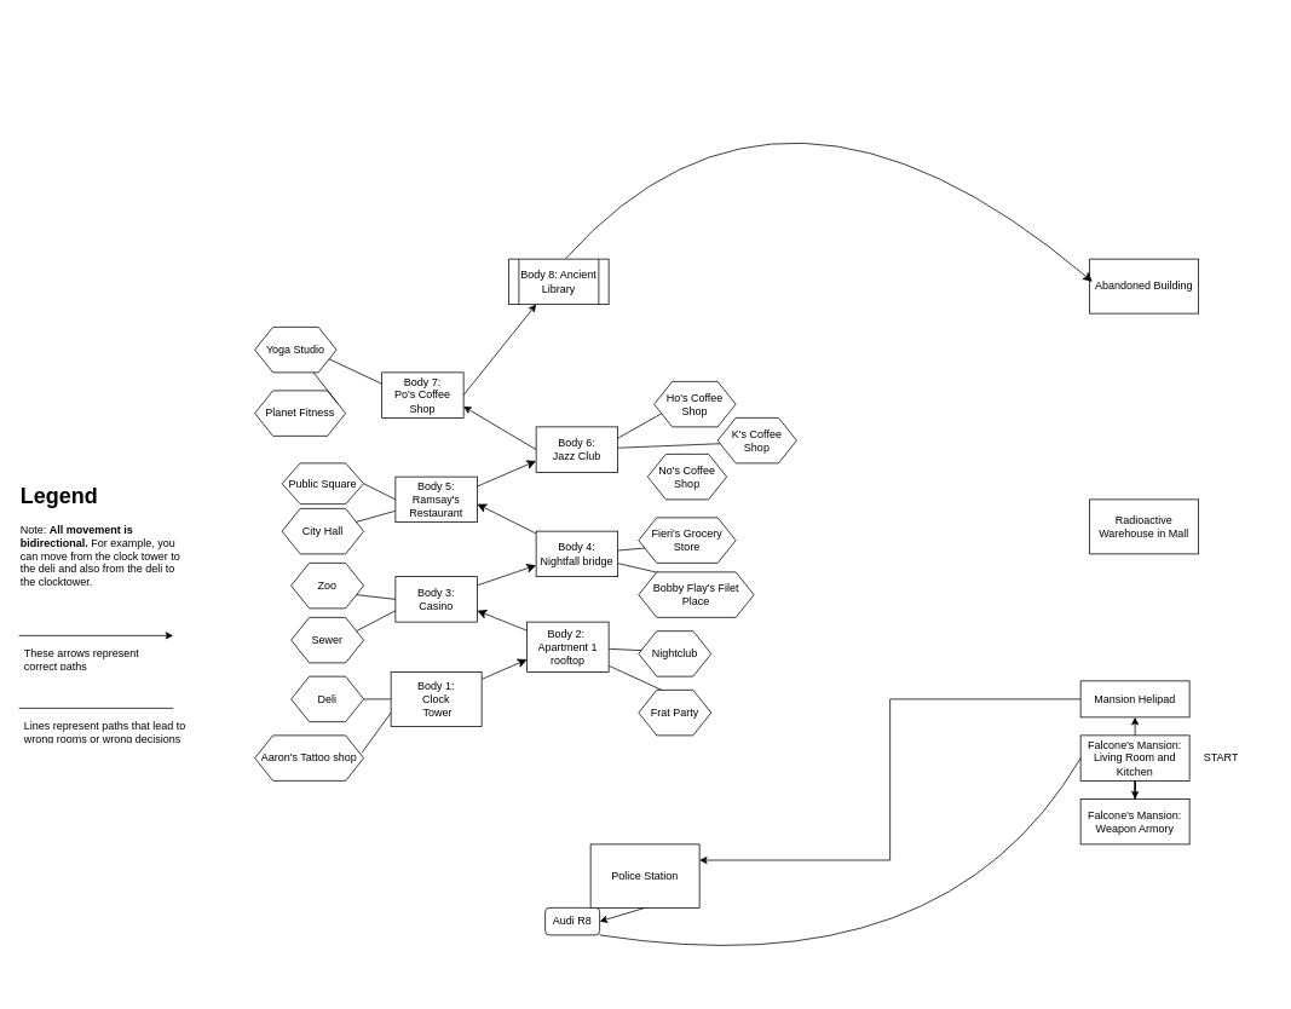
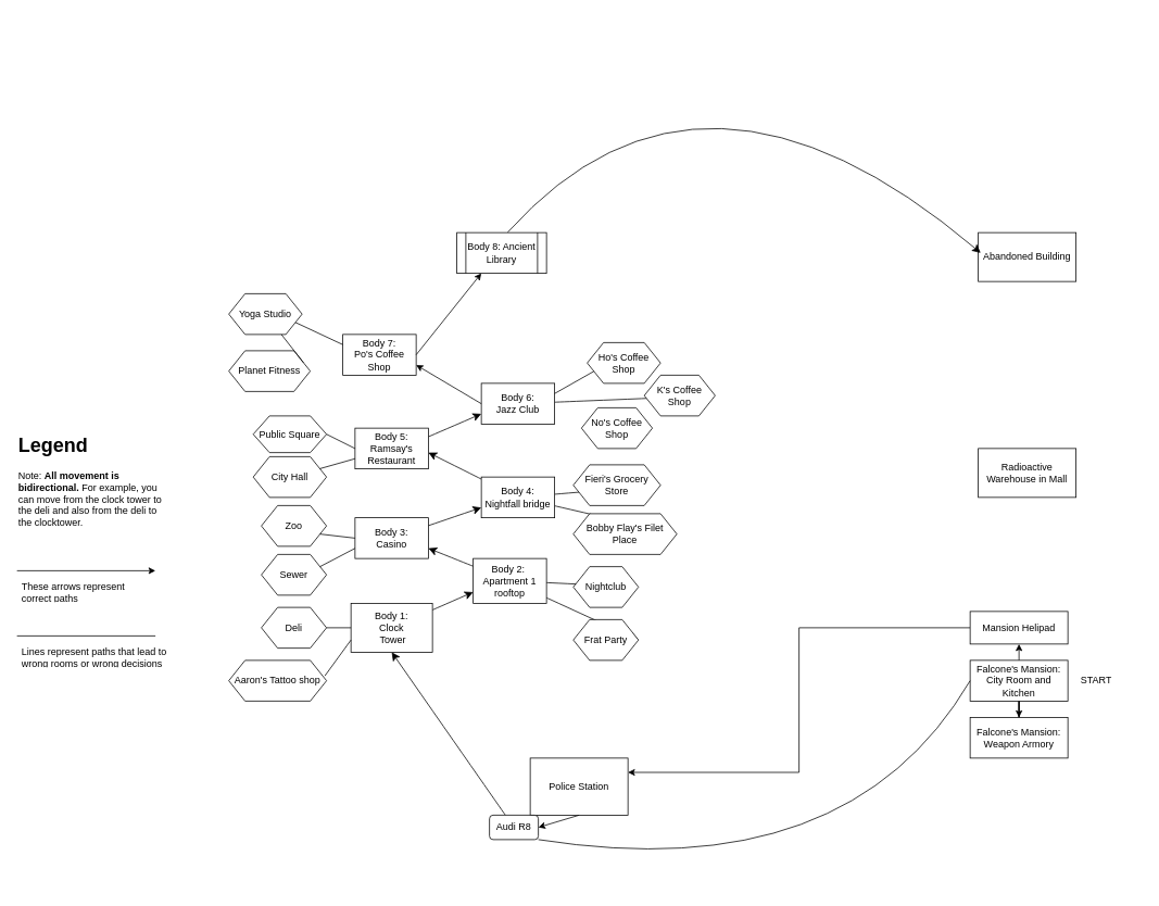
- <mxCell id="4" value="Falcone's Mansion:&lt;div&gt;Living Room and Kitchen&lt;/div&gt;" style="rounded=0;whiteSpace=wrap;html=1;" parent="1" vertex="1"><mxGeometry x="1190" y="810" width="120" height="50" as="geometry" /></mxCell>
+ <mxCell id="4" value="Falcone's Mansion:&lt;div&gt;City Room and Kitchen&lt;/div&gt;" style="rounded=0;whiteSpace=wrap;html=1;" parent="1" vertex="1"><mxGeometry x="1190" y="810" width="120" height="50" as="geometry" /></mxCell>
+ <mxCell id="10" style="edgeStyle=none;curved=1;rounded=0;orthogonalLoop=1;jettySize=auto;html=1;entryX=0.5;entryY=1;entryDx=0;entryDy=0;fontSize=12;startSize=8;endSize=8;" parent="1" source="11" target="14" edge="1"><mxGeometry relative="1" as="geometry" /></mxCell>
